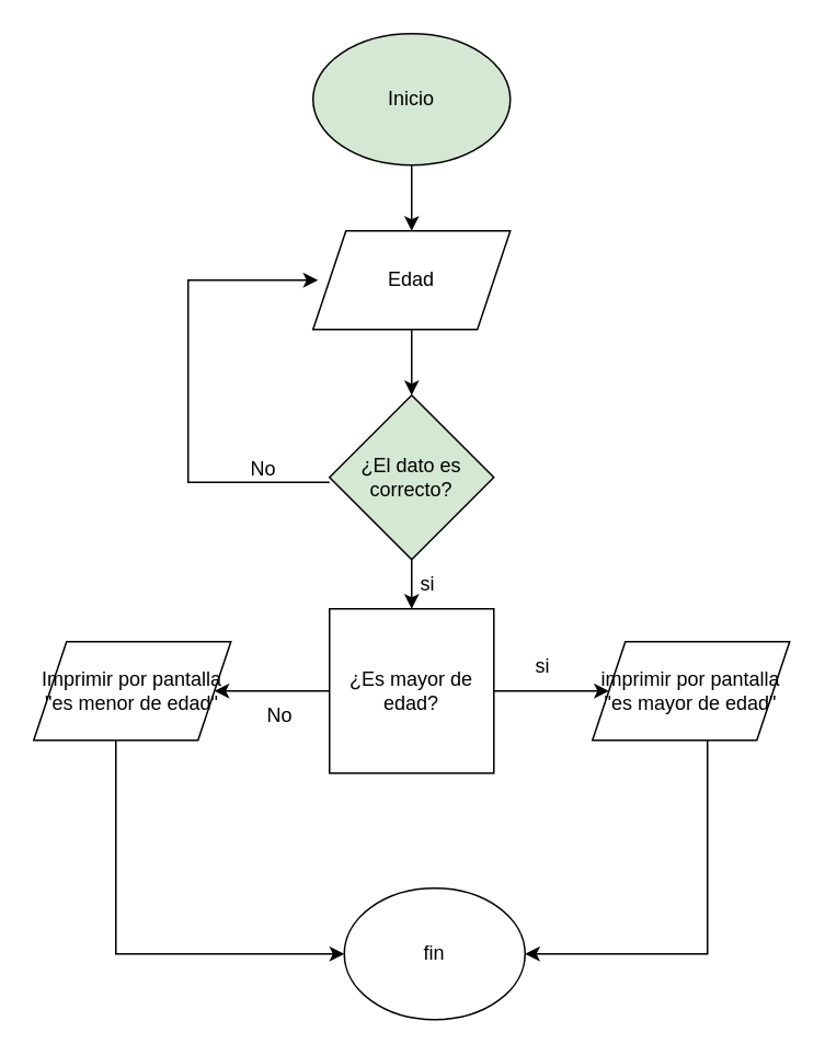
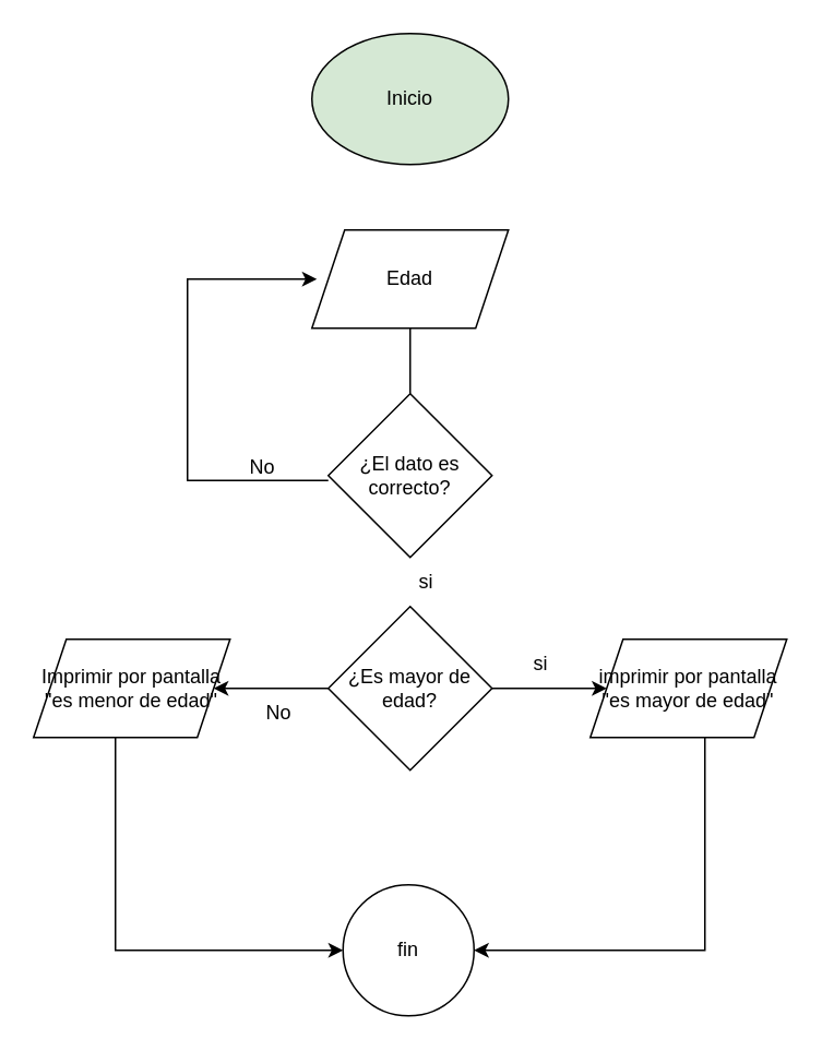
- <mxCell id="2" value="" style="edgeStyle=orthogonalEdgeStyle;rounded=0;orthogonalLoop=1;jettySize=auto;html=1;" edge="1" parent="1" source="3" target="5"><mxGeometry relative="1" as="geometry" /></mxCell>
- <mxCell id="4" value="" style="edgeStyle=orthogonalEdgeStyle;rounded=0;orthogonalLoop=1;jettySize=auto;html=1;" edge="1" parent="1" source="5" target="8"><mxGeometry relative="1" as="geometry" /></mxCell>
+ <mxCell id="4" value="" style="edgeStyle=orthogonalEdgeStyle;rounded=0;orthogonalLoop=1;jettySize=auto;html=1;endArrow=none;" edge="1" parent="1" source="5" target="8"><mxGeometry relative="1" as="geometry" /></mxCell>
- <mxCell id="8" value="¿El dato es correcto?" style="rhombus;whiteSpace=wrap;html=1;fillColor=#d5e8d4;" vertex="1" parent="1"><mxGeometry x="200" y="240" width="100" height="100" as="geometry" /></mxCell>
+ <mxCell id="8" value="¿El dato es correcto?" style="rhombus;whiteSpace=wrap;html=1;" vertex="1" parent="1"><mxGeometry x="200" y="240" width="100" height="100" as="geometry" /></mxCell>
- <mxCell id="7" value="" style="edgeStyle=orthogonalEdgeStyle;rounded=0;orthogonalLoop=1;jettySize=auto;html=1;" edge="1" parent="1" source="8" target="11"><mxGeometry relative="1" as="geometry" /></mxCell>
- <mxCell id="11" value="¿Es mayor de edad?" style="whiteSpace=wrap;html=1;rounded=0;" vertex="1" parent="1"><mxGeometry x="200" y="370" width="100" height="100" as="geometry" /></mxCell>
+ <mxCell id="11" value="¿Es mayor de edad?" style="rhombus;whiteSpace=wrap;html=1;" vertex="1" parent="1"><mxGeometry x="200" y="370" width="100" height="100" as="geometry" /></mxCell>
- <mxCell id="13" value="fin" style="ellipse;whiteSpace=wrap;html=1;" vertex="1" parent="1"><mxGeometry x="209" y="540" width="110" height="80" as="geometry" /></mxCell>
+ <mxCell id="13" value="fin" style="ellipse;whiteSpace=wrap;html=1;" vertex="1" parent="1"><mxGeometry x="209" y="540" width="80" height="80" as="geometry" /></mxCell>
